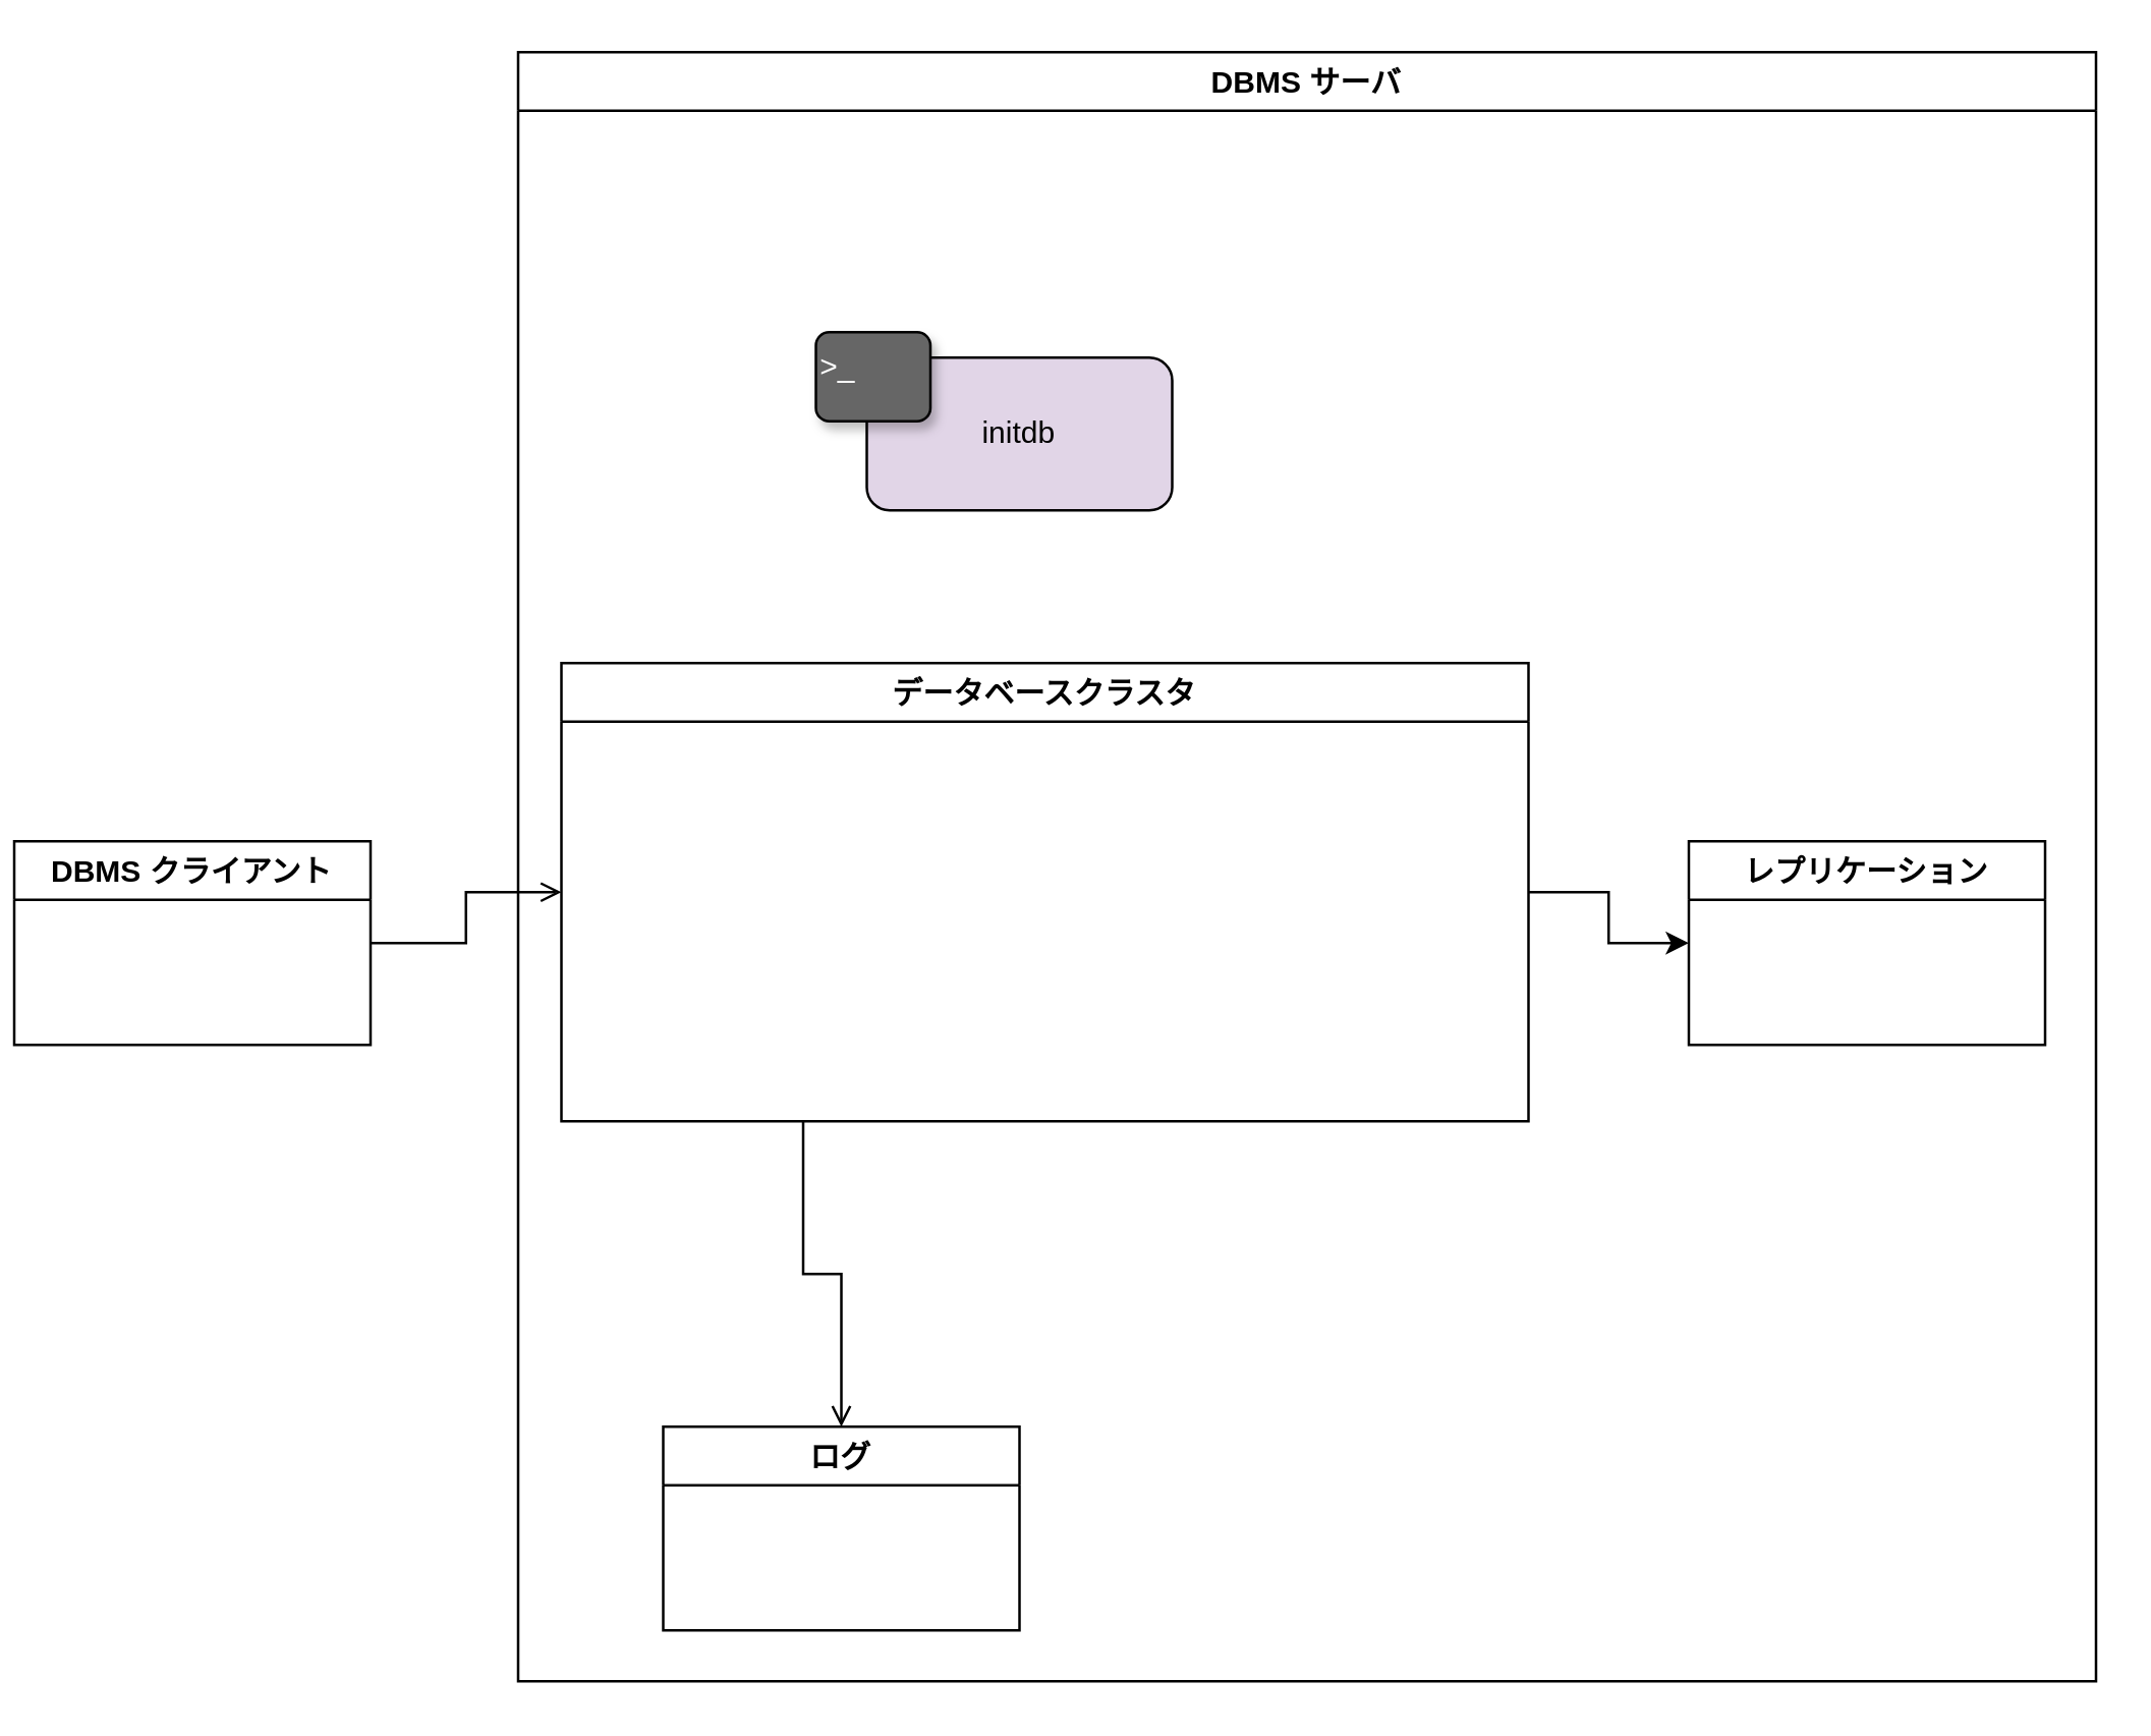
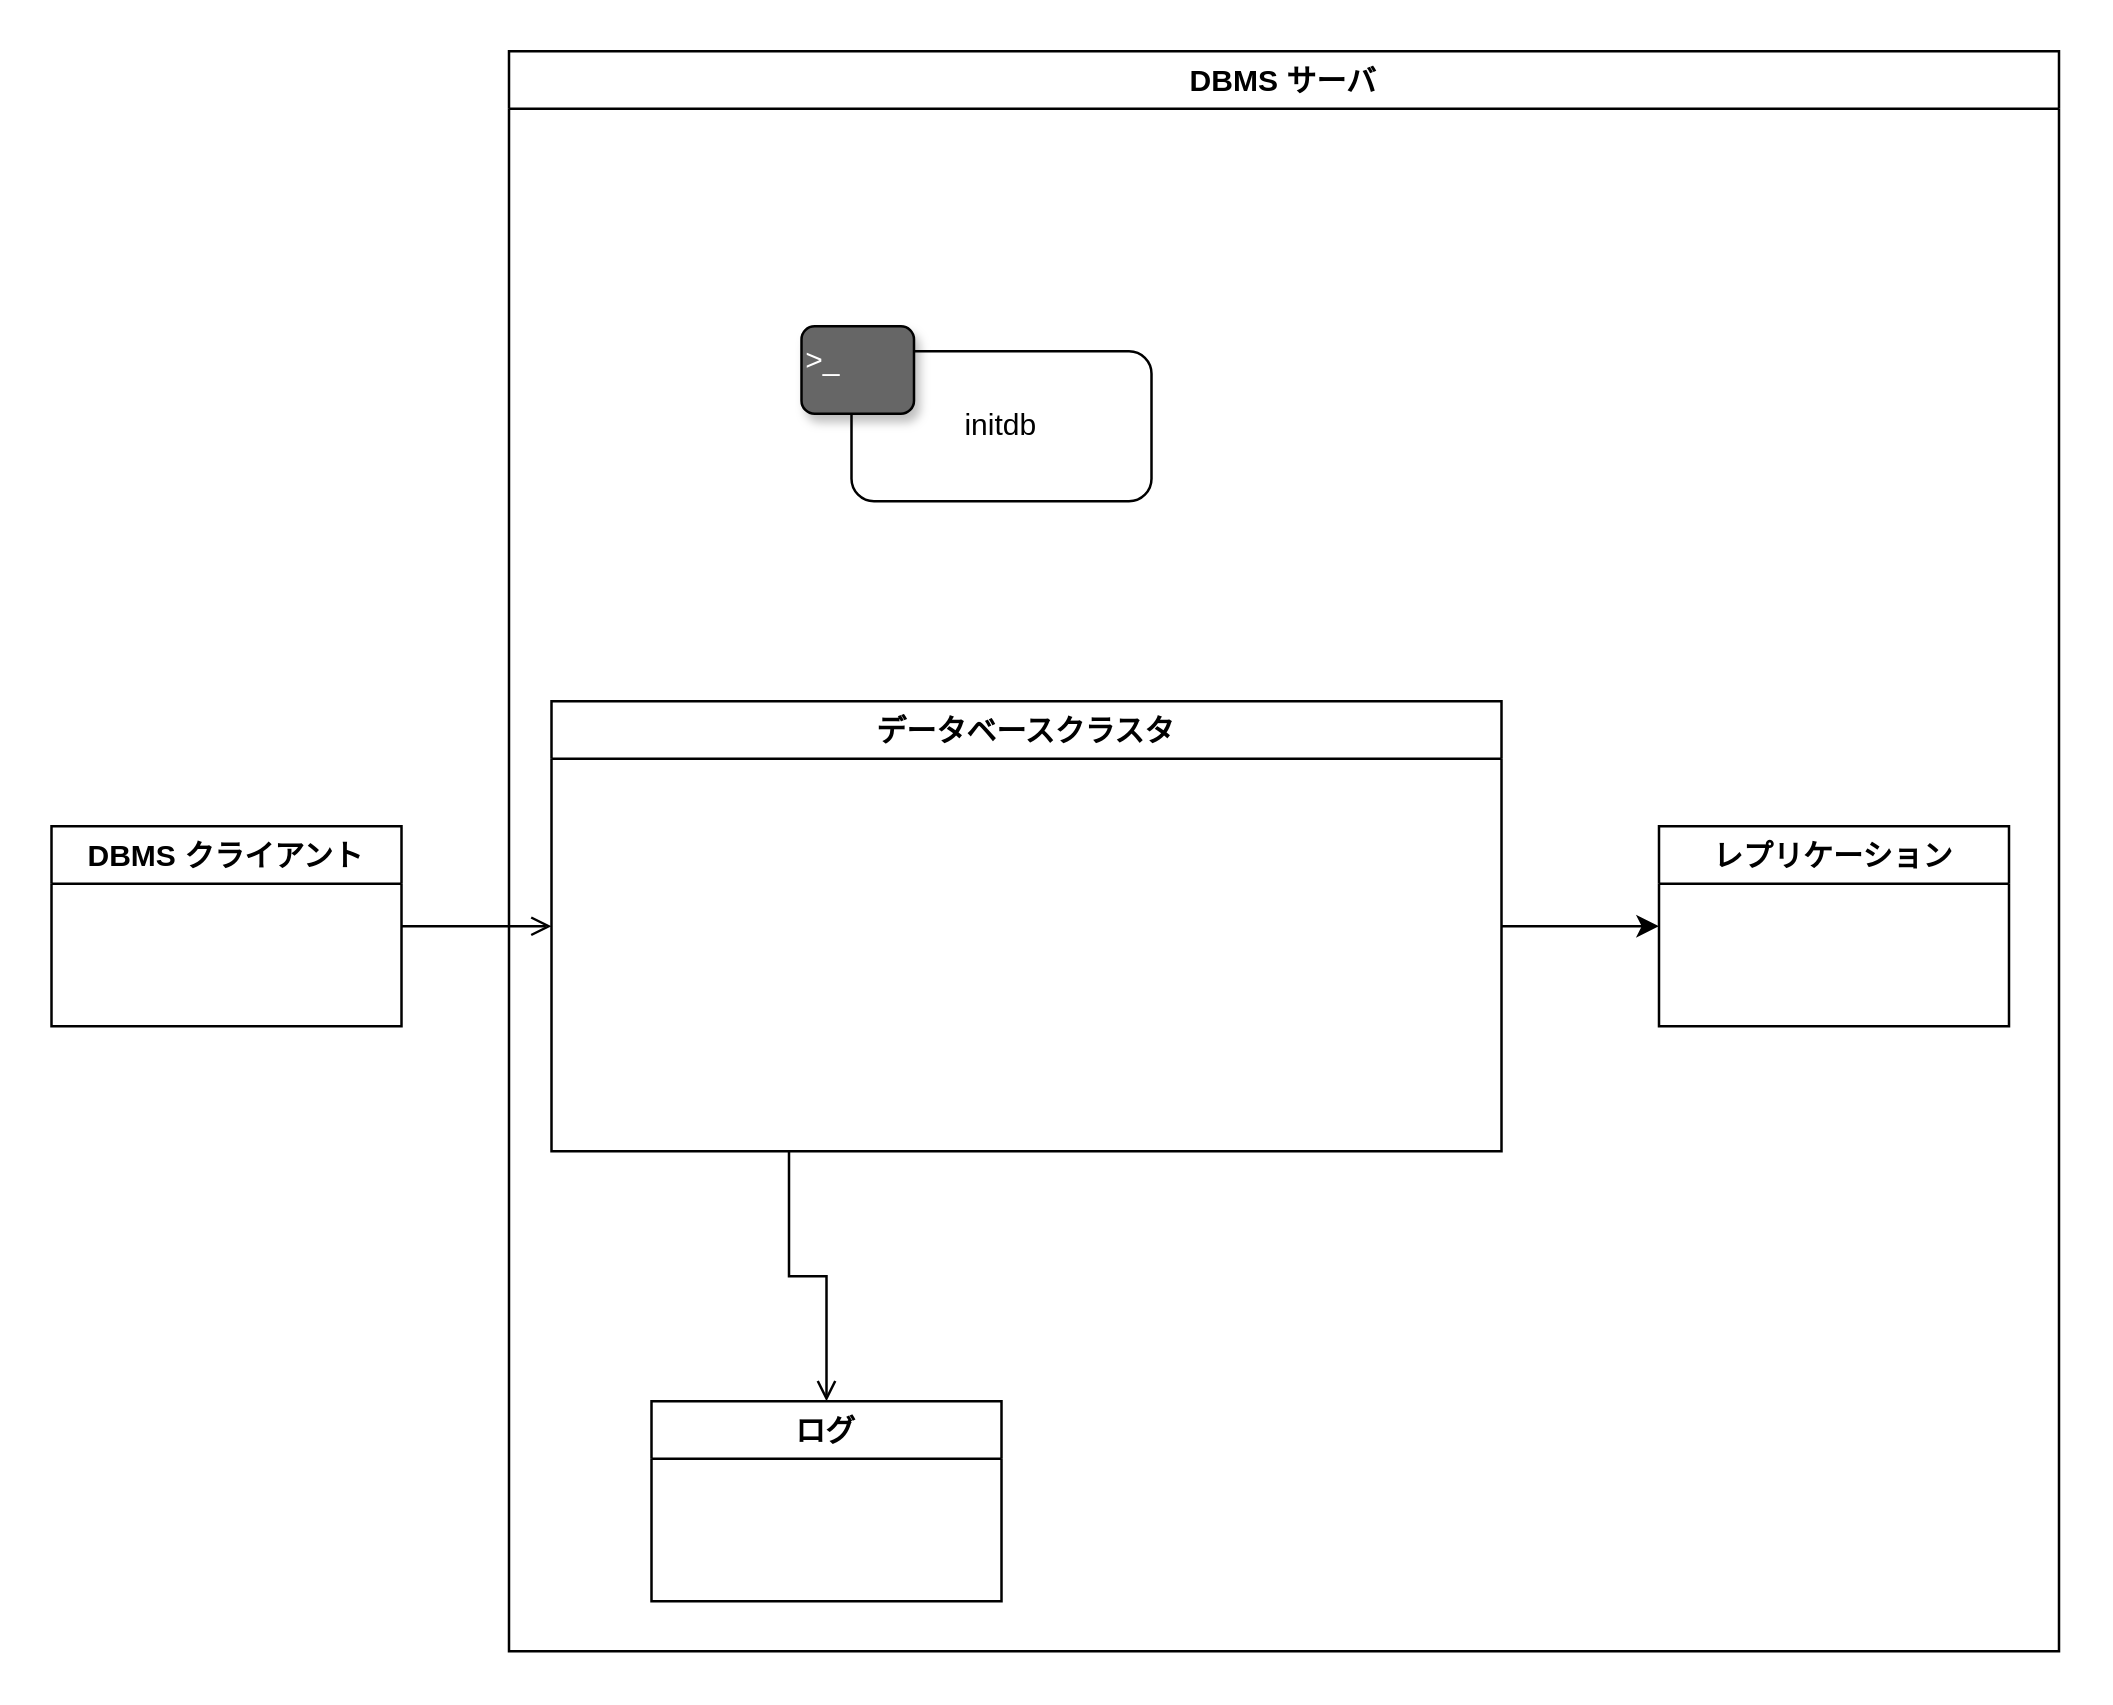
- <mxCell id="9" value="initdb" style="rounded=1;whiteSpace=wrap;html=1;sketch=0;gradientDirection=south;fillColor=#e1d5e7;" vertex="1" parent="8"><mxGeometry x="20" y="10" width="120" height="60" as="geometry" /></mxCell>
+ <mxCell id="9" value="initdb" style="rounded=1;whiteSpace=wrap;html=1;sketch=0;gradientDirection=south;fillColor=#FFFFFF;" vertex="1" parent="8"><mxGeometry x="20" y="10" width="120" height="60" as="geometry" /></mxCell>
- <mxCell id="5" value="データベースクラスタ" style="swimlane;align=center;" parent="2" vertex="1"><mxGeometry x="17" y="240" width="380" height="180" as="geometry" /></mxCell>
+ <mxCell id="5" value="データベースクラスタ" style="swimlane;align=center;" parent="2" vertex="1"><mxGeometry x="17" y="260" width="380" height="180" as="geometry" /></mxCell>
- <mxCell id="12" value="DBMS クライアント" style="swimlane;align=center;" vertex="1" parent="1"><mxGeometry x="5" y="330" width="140" height="80" as="geometry" /></mxCell>
+ <mxCell id="12" value="DBMS クライアント" style="swimlane;align=center;" vertex="1" parent="1"><mxGeometry x="20" y="330" width="140" height="80" as="geometry" /></mxCell>
